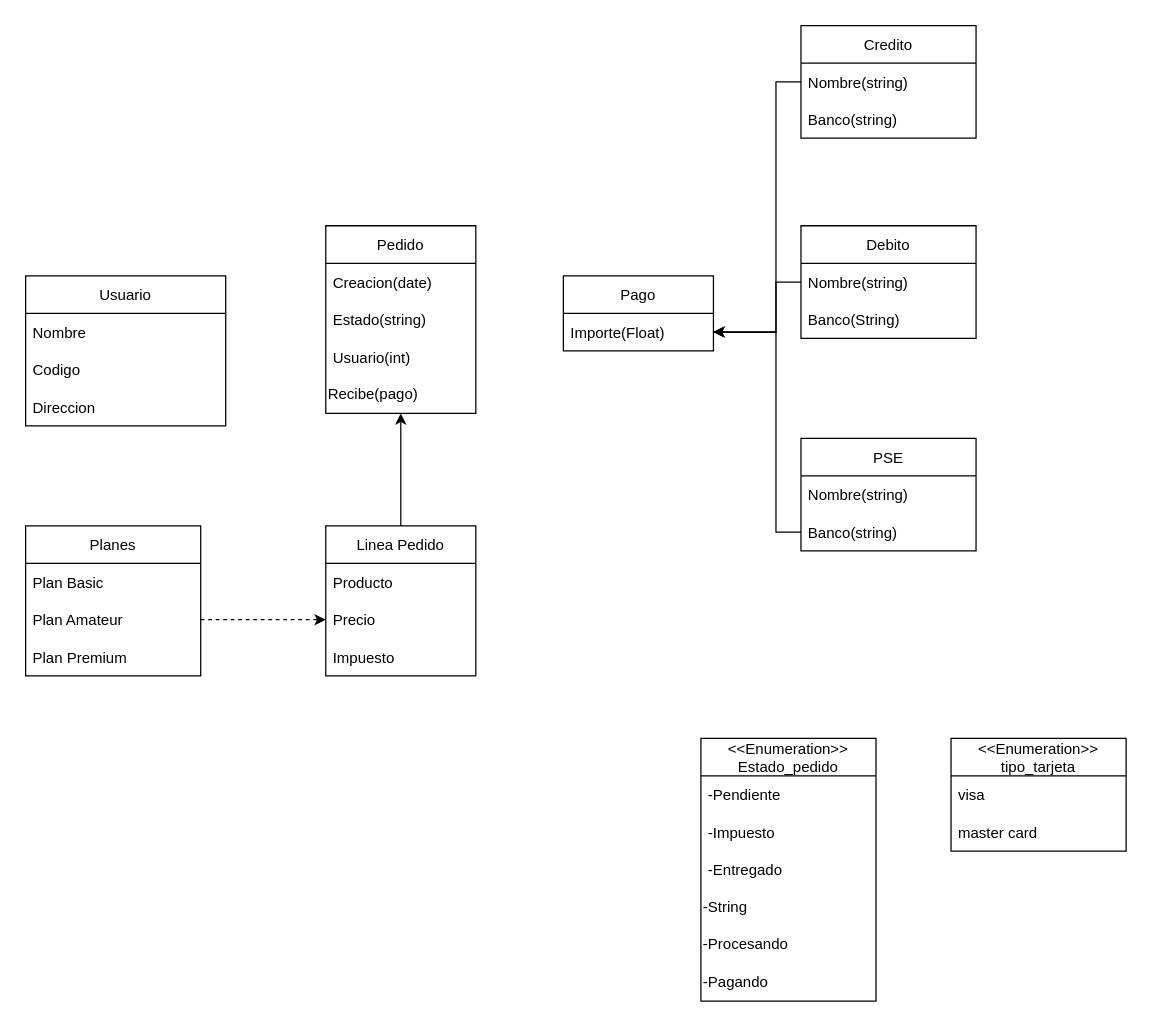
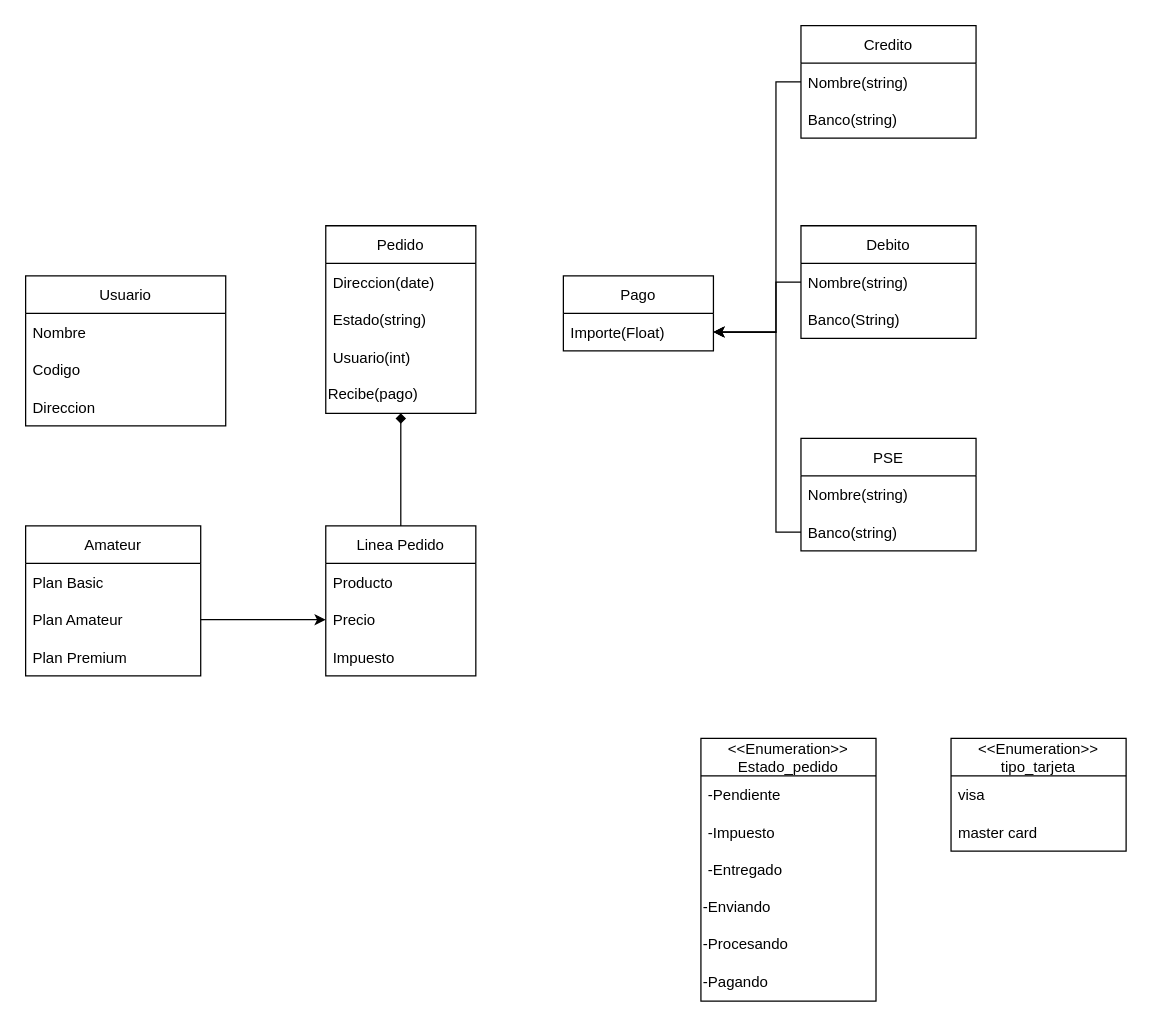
- <mxCell id="39" value="Creacion(date)" style="text;strokeColor=none;fillColor=none;align=left;verticalAlign=middle;spacingLeft=4;spacingRight=4;overflow=hidden;points=[[0,0.5],[1,0.5]];portConstraint=eastwest;rotatable=0;" parent="38" vertex="1"><mxGeometry y="30" width="120" height="30" as="geometry" /></mxCell>
+ <mxCell id="39" value="Direccion(date)" style="text;strokeColor=none;fillColor=none;align=left;verticalAlign=middle;spacingLeft=4;spacingRight=4;overflow=hidden;points=[[0,0.5],[1,0.5]];portConstraint=eastwest;rotatable=0;" parent="38" vertex="1"><mxGeometry y="30" width="120" height="30" as="geometry" /></mxCell>
- <mxCell id="20" style="edgeStyle=orthogonalEdgeStyle;rounded=0;orthogonalLoop=1;jettySize=auto;html=1;entryX=0.5;entryY=1;entryDx=0;entryDy=0;" parent="1" source="21" target="42" edge="1"><mxGeometry relative="1" as="geometry" /></mxCell>
+ <mxCell id="20" style="edgeStyle=orthogonalEdgeStyle;rounded=0;orthogonalLoop=1;jettySize=auto;html=1;entryX=0.5;entryY=1;entryDx=0;entryDy=0;endArrow=diamond;" parent="1" source="21" target="42" edge="1"><mxGeometry relative="1" as="geometry" /></mxCell>
- <mxCell id="6" value="Planes" style="swimlane;fontStyle=0;childLayout=stackLayout;horizontal=1;startSize=30;horizontalStack=0;resizeParent=1;resizeParentMax=0;resizeLast=0;collapsible=1;marginBottom=0;" parent="1" vertex="1"><mxGeometry x="20" y="420" width="140" height="120" as="geometry" /></mxCell>
+ <mxCell id="6" value="Amateur" style="swimlane;fontStyle=0;childLayout=stackLayout;horizontal=1;startSize=30;horizontalStack=0;resizeParent=1;resizeParentMax=0;resizeLast=0;collapsible=1;marginBottom=0;" parent="1" vertex="1"><mxGeometry x="20" y="420" width="140" height="120" as="geometry" /></mxCell>
- <mxCell id="37" style="edgeStyle=orthogonalEdgeStyle;rounded=0;orthogonalLoop=1;jettySize=auto;html=1;entryX=0;entryY=0.5;entryDx=0;entryDy=0;dashed=1;" parent="1" source="8" target="23" edge="1"><mxGeometry relative="1" as="geometry" /></mxCell>
+ <mxCell id="37" style="edgeStyle=orthogonalEdgeStyle;rounded=0;orthogonalLoop=1;jettySize=auto;html=1;entryX=0;entryY=0.5;entryDx=0;entryDy=0;" parent="1" source="8" target="23" edge="1"><mxGeometry relative="1" as="geometry" /></mxCell>
- <mxCell id="34" value="-String" style="text;html=1;strokeColor=none;fillColor=none;align=left;verticalAlign=middle;whiteSpace=wrap;rounded=0;" parent="30" vertex="1"><mxGeometry y="120" width="140" height="30" as="geometry" /></mxCell>
+ <mxCell id="34" value="-Enviando" style="text;html=1;strokeColor=none;fillColor=none;align=left;verticalAlign=middle;whiteSpace=wrap;rounded=0;" parent="30" vertex="1"><mxGeometry y="120" width="140" height="30" as="geometry" /></mxCell>
